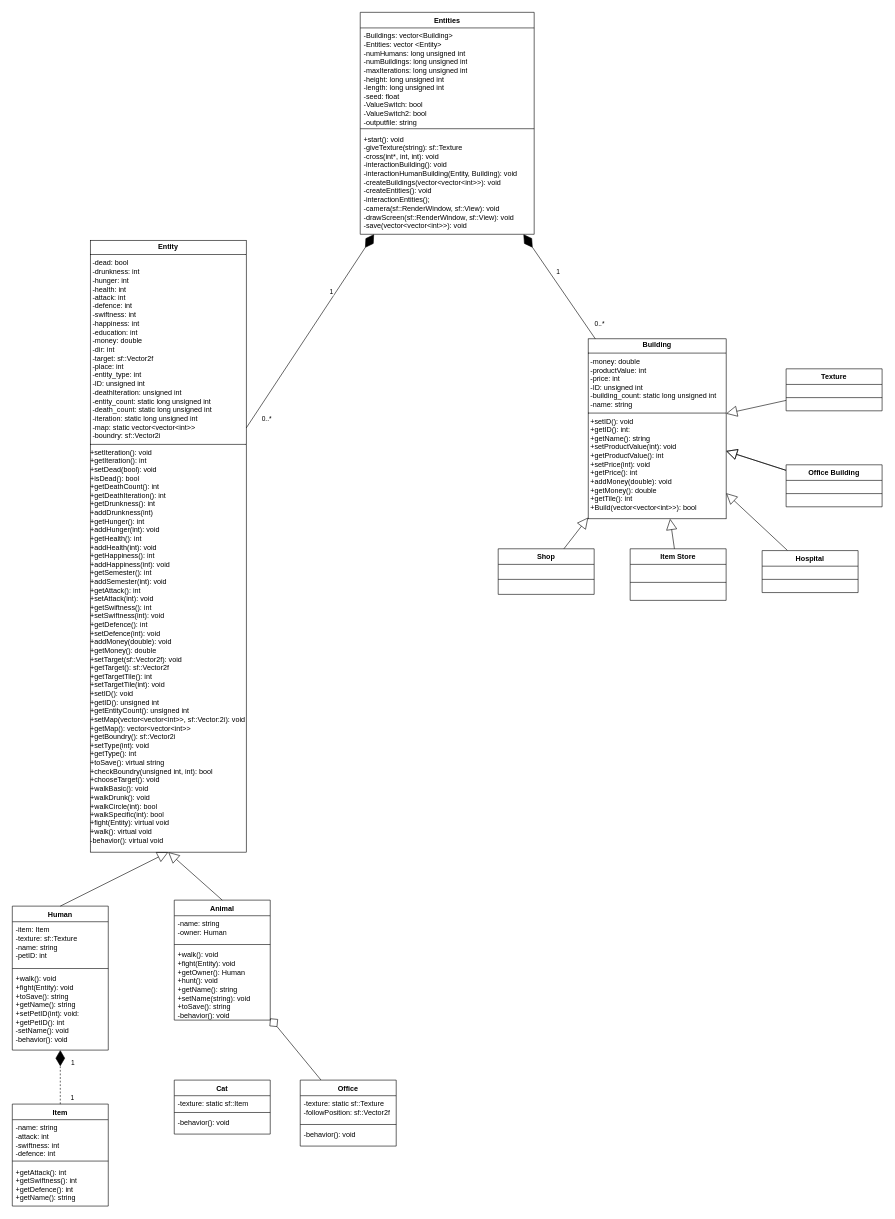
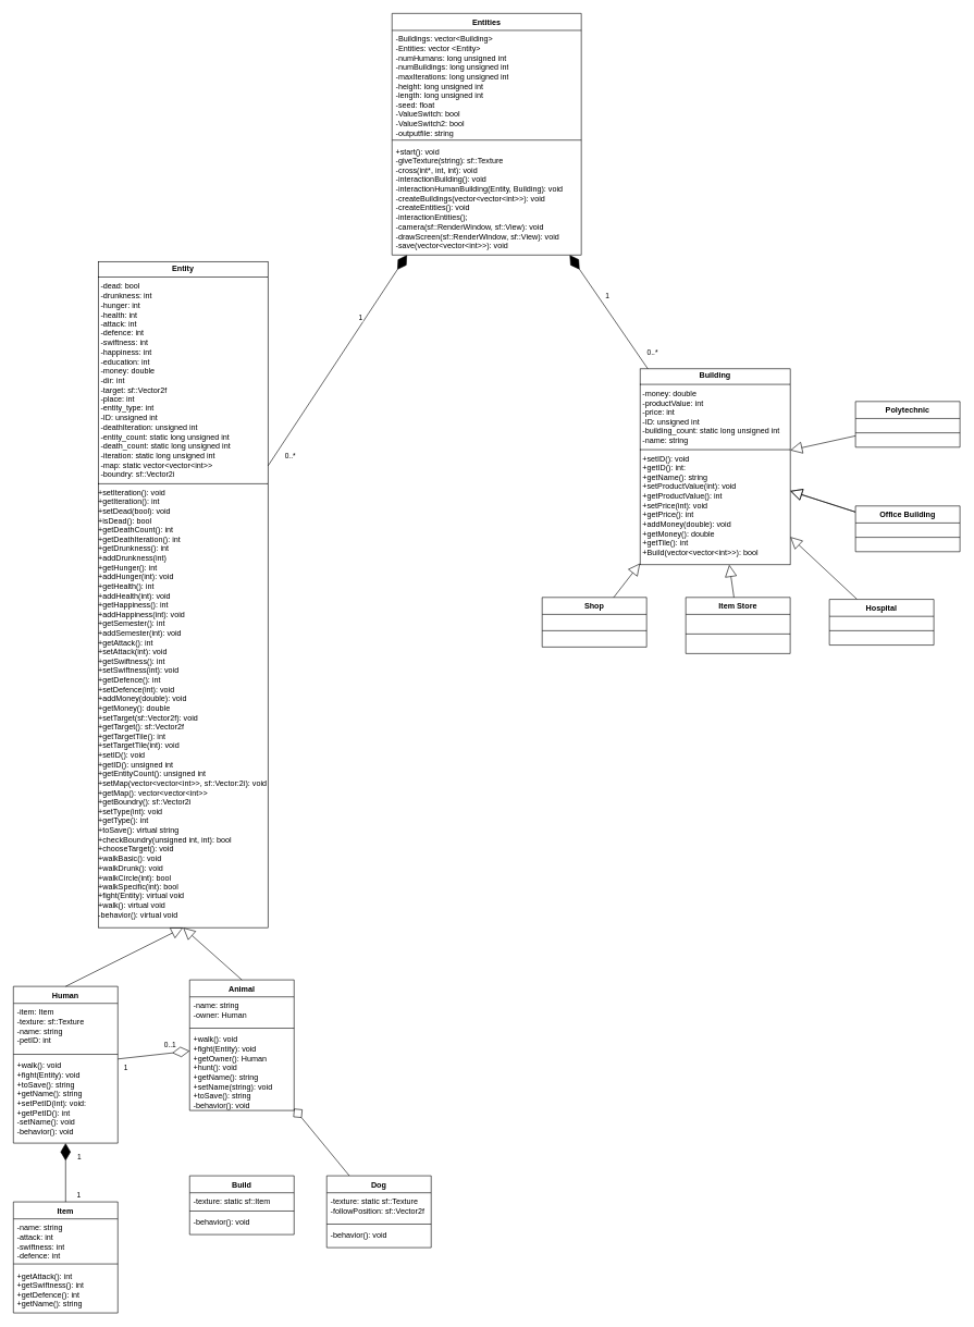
- <mxCell id="49" value="Texture" style="swimlane;fontStyle=1;align=center;verticalAlign=top;childLayout=stackLayout;horizontal=1;startSize=26;horizontalStack=0;resizeParent=1;resizeParentMax=0;resizeLast=0;collapsible=1;marginBottom=0;whiteSpace=wrap;html=1;" vertex="1" parent="1"><mxGeometry x="1310" y="614.29" width="160" height="70" as="geometry" /></mxCell>
+ <mxCell id="49" value="Polytechnic" style="swimlane;fontStyle=1;align=center;verticalAlign=top;childLayout=stackLayout;horizontal=1;startSize=26;horizontalStack=0;resizeParent=1;resizeParentMax=0;resizeLast=0;collapsible=1;marginBottom=0;whiteSpace=wrap;html=1;" vertex="1" parent="1"><mxGeometry x="1310" y="614.29" width="160" height="70" as="geometry" /></mxCell>
+ <mxCell id="32" value="1" style="endArrow=diamondThin;endFill=0;endSize=24;html=1;rounded=0;" parent="1" source="8" target="12" edge="1"><mxGeometry x="-0.818" y="-15" width="160" relative="1" as="geometry"><mxPoint x="760" y="1410" as="sourcePoint" /><mxPoint x="650" y="1410" as="targetPoint" /><mxPoint as="offset" /></mxGeometry></mxCell>
+ <mxCell id="33" value="0..1" style="edgeLabel;html=1;align=center;verticalAlign=middle;resizable=0;points=[];" parent="32" vertex="1" connectable="0"><mxGeometry x="-0.187" y="1" relative="1" as="geometry"><mxPoint x="35" y="-16" as="offset" /></mxGeometry></mxCell>
- <mxCell id="30" value="1" style="endArrow=diamondThin;endFill=1;endSize=24;html=1;rounded=0;dashed=1;" parent="1" source="16" target="8" edge="1"><mxGeometry x="-0.778" y="-20" width="160" relative="1" as="geometry"><mxPoint x="120" y="1120" as="sourcePoint" /><mxPoint x="280" y="1120" as="targetPoint" /><mxPoint as="offset" /></mxGeometry></mxCell>
+ <mxCell id="30" value="1" style="endArrow=diamondThin;endFill=1;endSize=24;html=1;rounded=0;" parent="1" source="16" target="8" edge="1"><mxGeometry x="-0.778" y="-20" width="160" relative="1" as="geometry"><mxPoint x="120" y="1120" as="sourcePoint" /><mxPoint x="280" y="1120" as="targetPoint" /><mxPoint as="offset" /></mxGeometry></mxCell>
- <mxCell id="39" value="Cat" style="swimlane;fontStyle=1;align=center;verticalAlign=top;childLayout=stackLayout;horizontal=1;startSize=26;horizontalStack=0;resizeParent=1;resizeParentMax=0;resizeLast=0;collapsible=1;marginBottom=0;whiteSpace=wrap;html=1;" vertex="1" parent="1"><mxGeometry x="290" y="1800" width="160" height="90" as="geometry" /></mxCell>
+ <mxCell id="39" value="Build" style="swimlane;fontStyle=1;align=center;verticalAlign=top;childLayout=stackLayout;horizontal=1;startSize=26;horizontalStack=0;resizeParent=1;resizeParentMax=0;resizeLast=0;collapsible=1;marginBottom=0;whiteSpace=wrap;html=1;" vertex="1" parent="1"><mxGeometry x="290" y="1800" width="160" height="90" as="geometry" /></mxCell>
- <mxCell id="43" value="Office" style="swimlane;fontStyle=1;align=center;verticalAlign=top;childLayout=stackLayout;horizontal=1;startSize=26;horizontalStack=0;resizeParent=1;resizeParentMax=0;resizeLast=0;collapsible=1;marginBottom=0;whiteSpace=wrap;html=1;" vertex="1" parent="1"><mxGeometry x="500" y="1800" width="160" height="110" as="geometry" /></mxCell>
+ <mxCell id="43" value="Dog" style="swimlane;fontStyle=1;align=center;verticalAlign=top;childLayout=stackLayout;horizontal=1;startSize=26;horizontalStack=0;resizeParent=1;resizeParentMax=0;resizeLast=0;collapsible=1;marginBottom=0;whiteSpace=wrap;html=1;" vertex="1" parent="1"><mxGeometry x="500" y="1800" width="160" height="110" as="geometry" /></mxCell>
